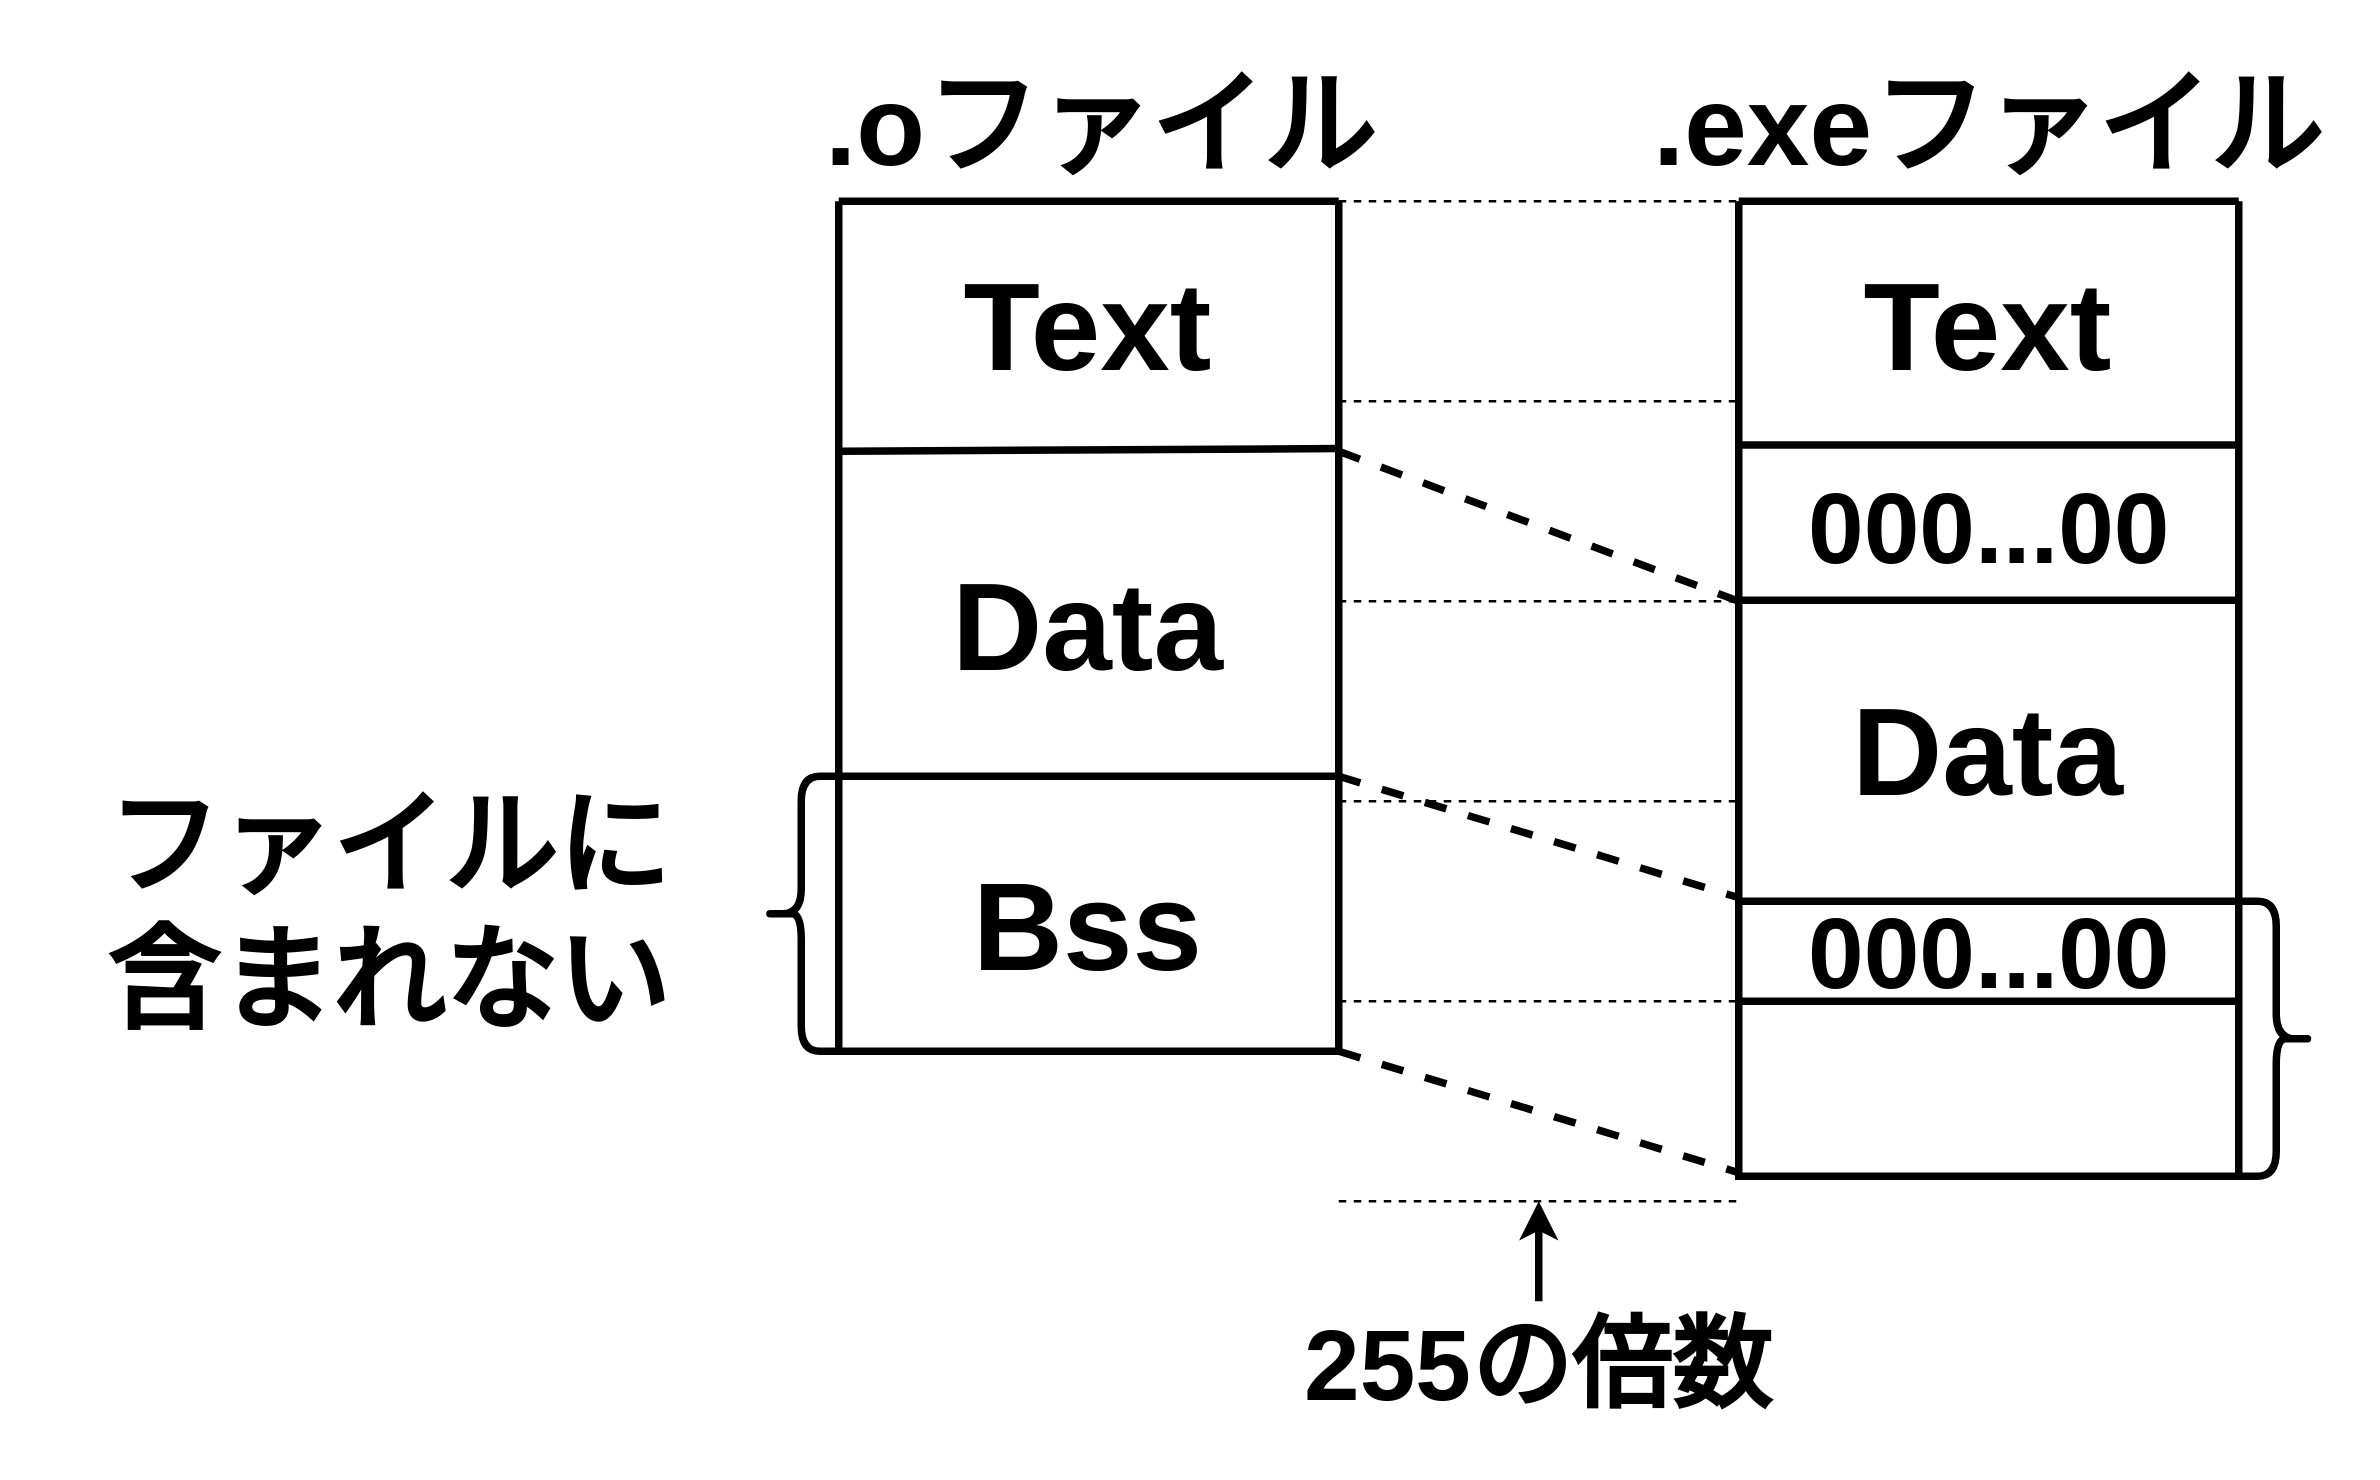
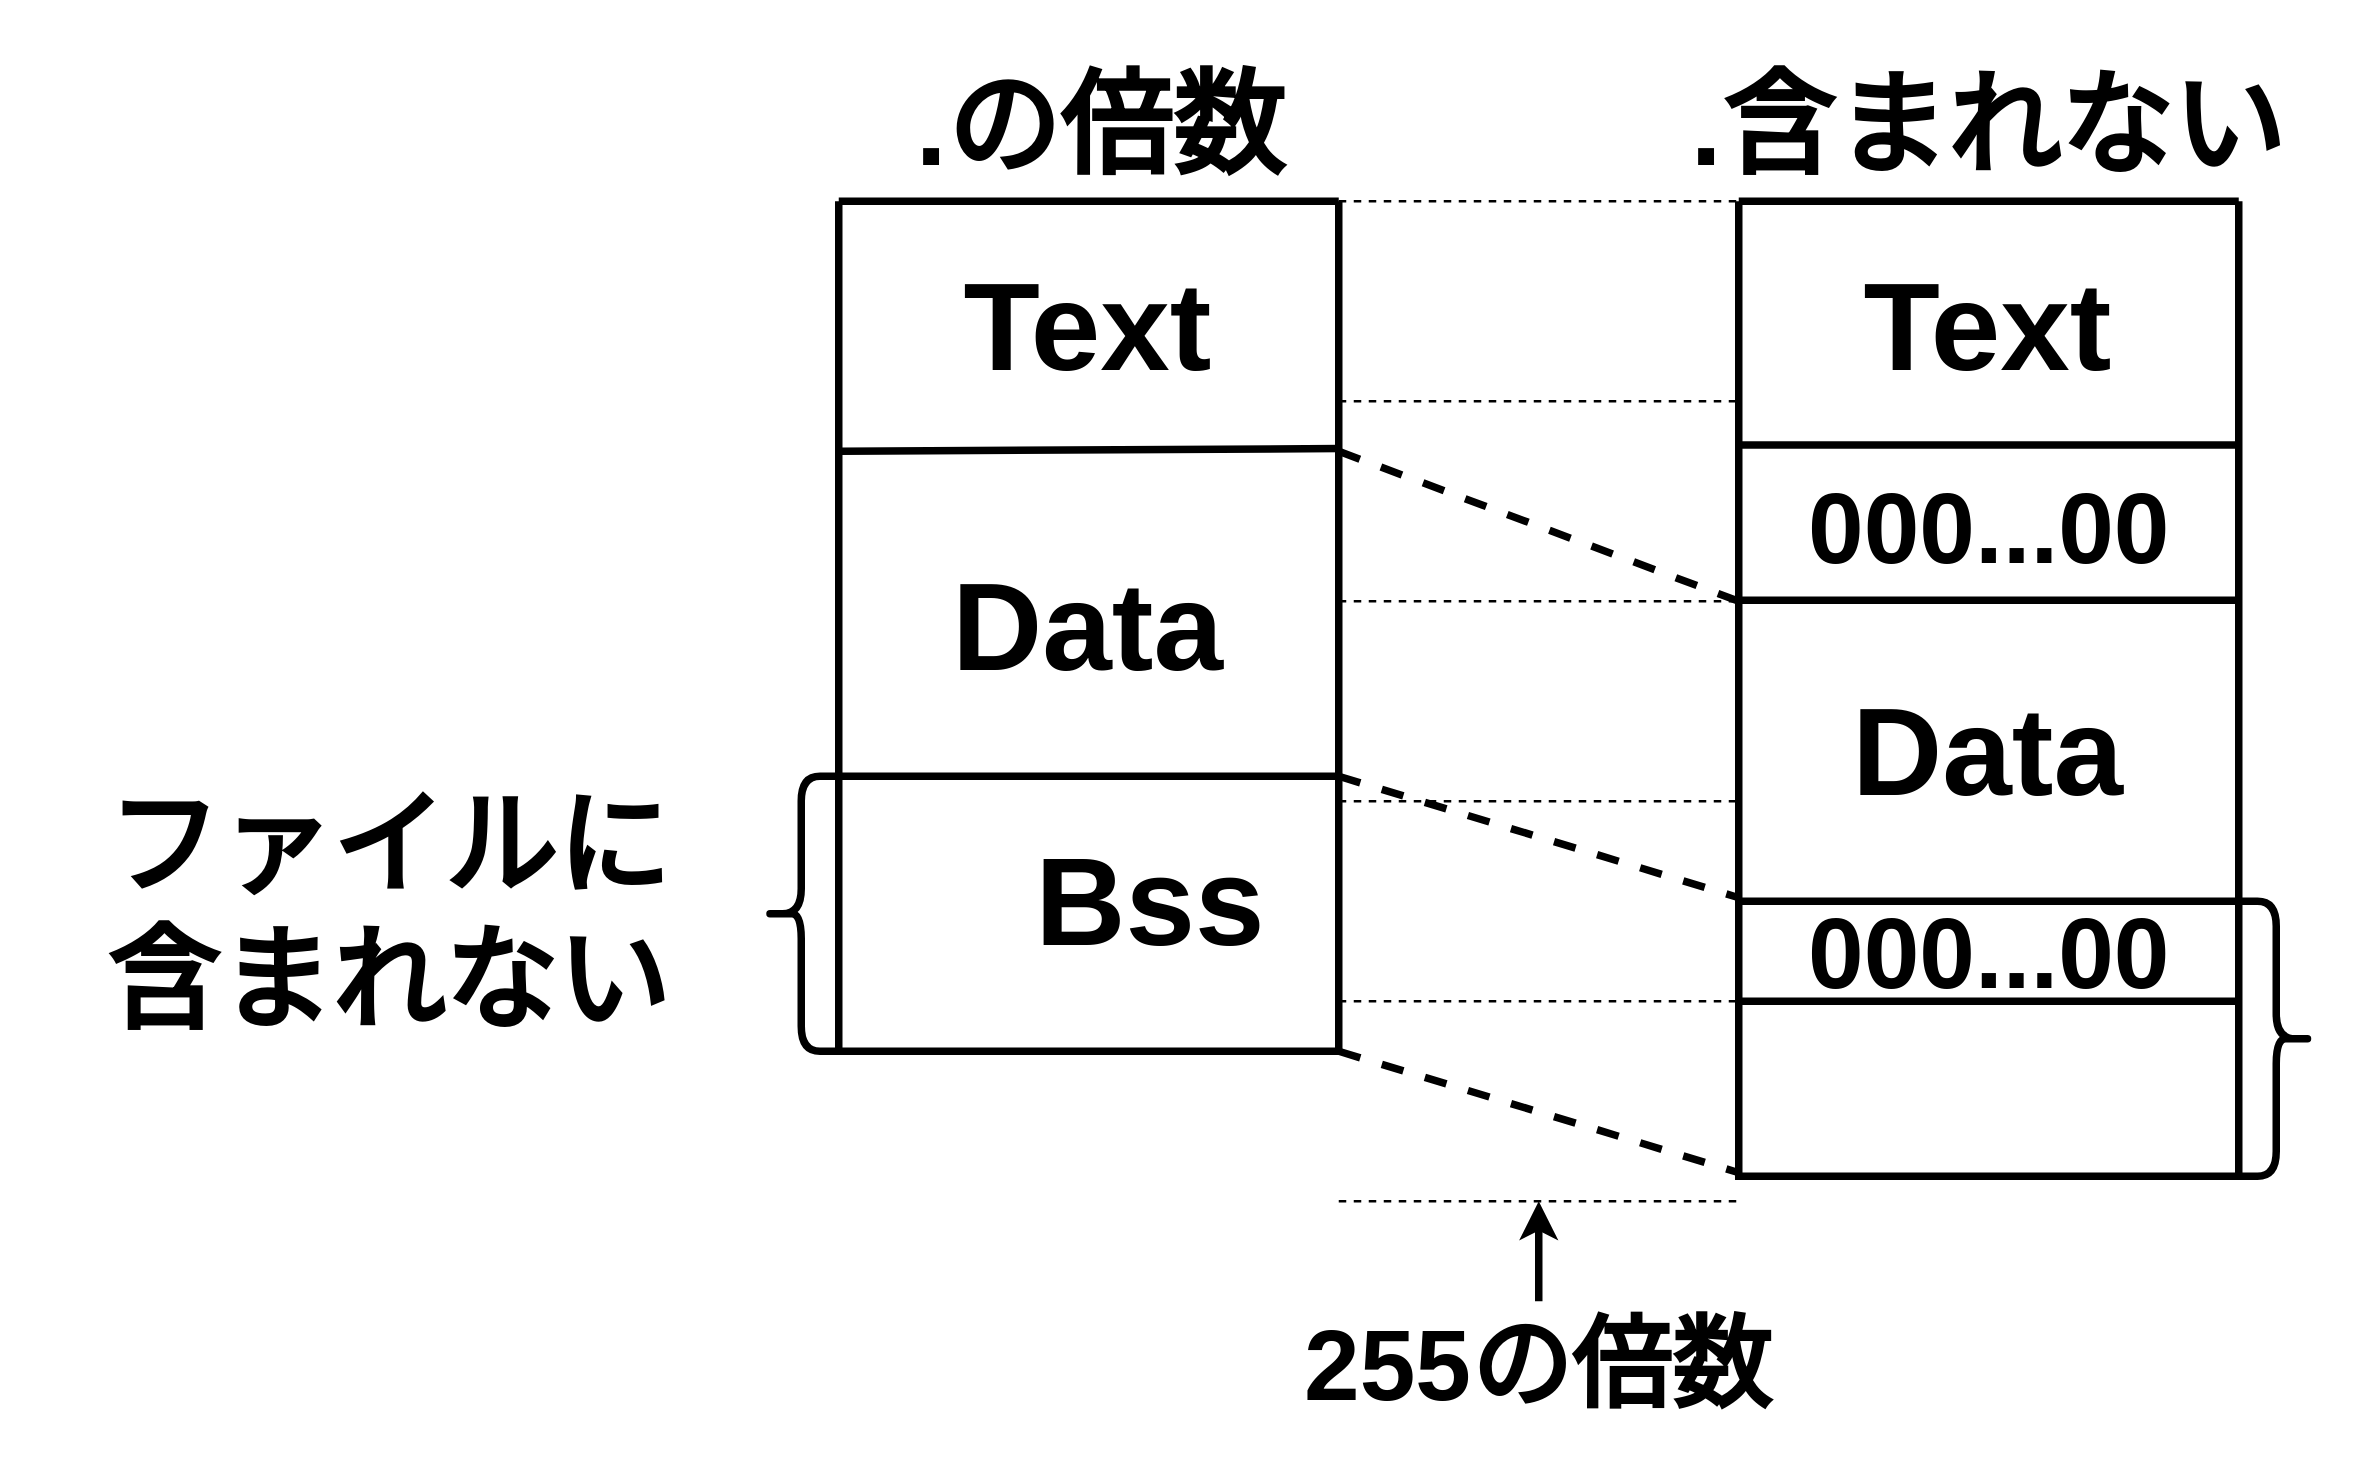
- <mxCell id="27" value="&lt;font size=&quot;1&quot;&gt;&lt;b style=&quot;font-size: 45px;&quot;&gt;.oファイル&lt;/b&gt;&lt;/font&gt;" style="text;html=1;strokeColor=none;fillColor=none;align=center;verticalAlign=middle;whiteSpace=wrap;rounded=0;" parent="1" vertex="1"><mxGeometry x="315" y="20" width="250" height="60" as="geometry" /></mxCell>
+ <mxCell id="27" value="&lt;font size=&quot;1&quot;&gt;&lt;b style=&quot;font-size: 45px;&quot;&gt;.の倍数&lt;/b&gt;&lt;/font&gt;" style="text;html=1;strokeColor=none;fillColor=none;align=center;verticalAlign=middle;whiteSpace=wrap;rounded=0;" parent="1" vertex="1"><mxGeometry x="315" y="20" width="250" height="60" as="geometry" /></mxCell>
- <mxCell id="28" value="&lt;font size=&quot;1&quot;&gt;&lt;b style=&quot;font-size: 45px;&quot;&gt;.exeファイル&lt;/b&gt;&lt;/font&gt;" style="text;html=1;strokeColor=none;fillColor=none;align=center;verticalAlign=middle;whiteSpace=wrap;rounded=0;" parent="1" vertex="1"><mxGeometry x="660" y="20" width="270" height="60" as="geometry" /></mxCell>
+ <mxCell id="28" value="&lt;font size=&quot;1&quot;&gt;&lt;b style=&quot;font-size: 45px;&quot;&gt;.含まれない&lt;/b&gt;&lt;/font&gt;" style="text;html=1;strokeColor=none;fillColor=none;align=center;verticalAlign=middle;whiteSpace=wrap;rounded=0;" parent="1" vertex="1"><mxGeometry x="660" y="20" width="270" height="60" as="geometry" /></mxCell>
- <mxCell id="6" value="&lt;font&gt;&lt;b&gt;&lt;font style=&quot;font-size: 50px;&quot;&gt;Bss&lt;/font&gt;&lt;br&gt;&lt;/b&gt;&lt;/font&gt;" style="text;html=1;strokeColor=none;fillColor=none;align=center;verticalAlign=middle;whiteSpace=wrap;rounded=0;" parent="2" vertex="1"><mxGeometry x="30" y="260" width="140" height="60" as="geometry" /></mxCell>
+ <mxCell id="6" value="&lt;font&gt;&lt;b&gt;&lt;font style=&quot;font-size: 50px;&quot;&gt;Bss&lt;/font&gt;&lt;br&gt;&lt;/b&gt;&lt;/font&gt;" style="text;html=1;strokeColor=none;fillColor=none;align=center;verticalAlign=middle;whiteSpace=wrap;rounded=0;" parent="2" vertex="1"><mxGeometry x="55" y="250" width="140" height="60" as="geometry" /></mxCell>
